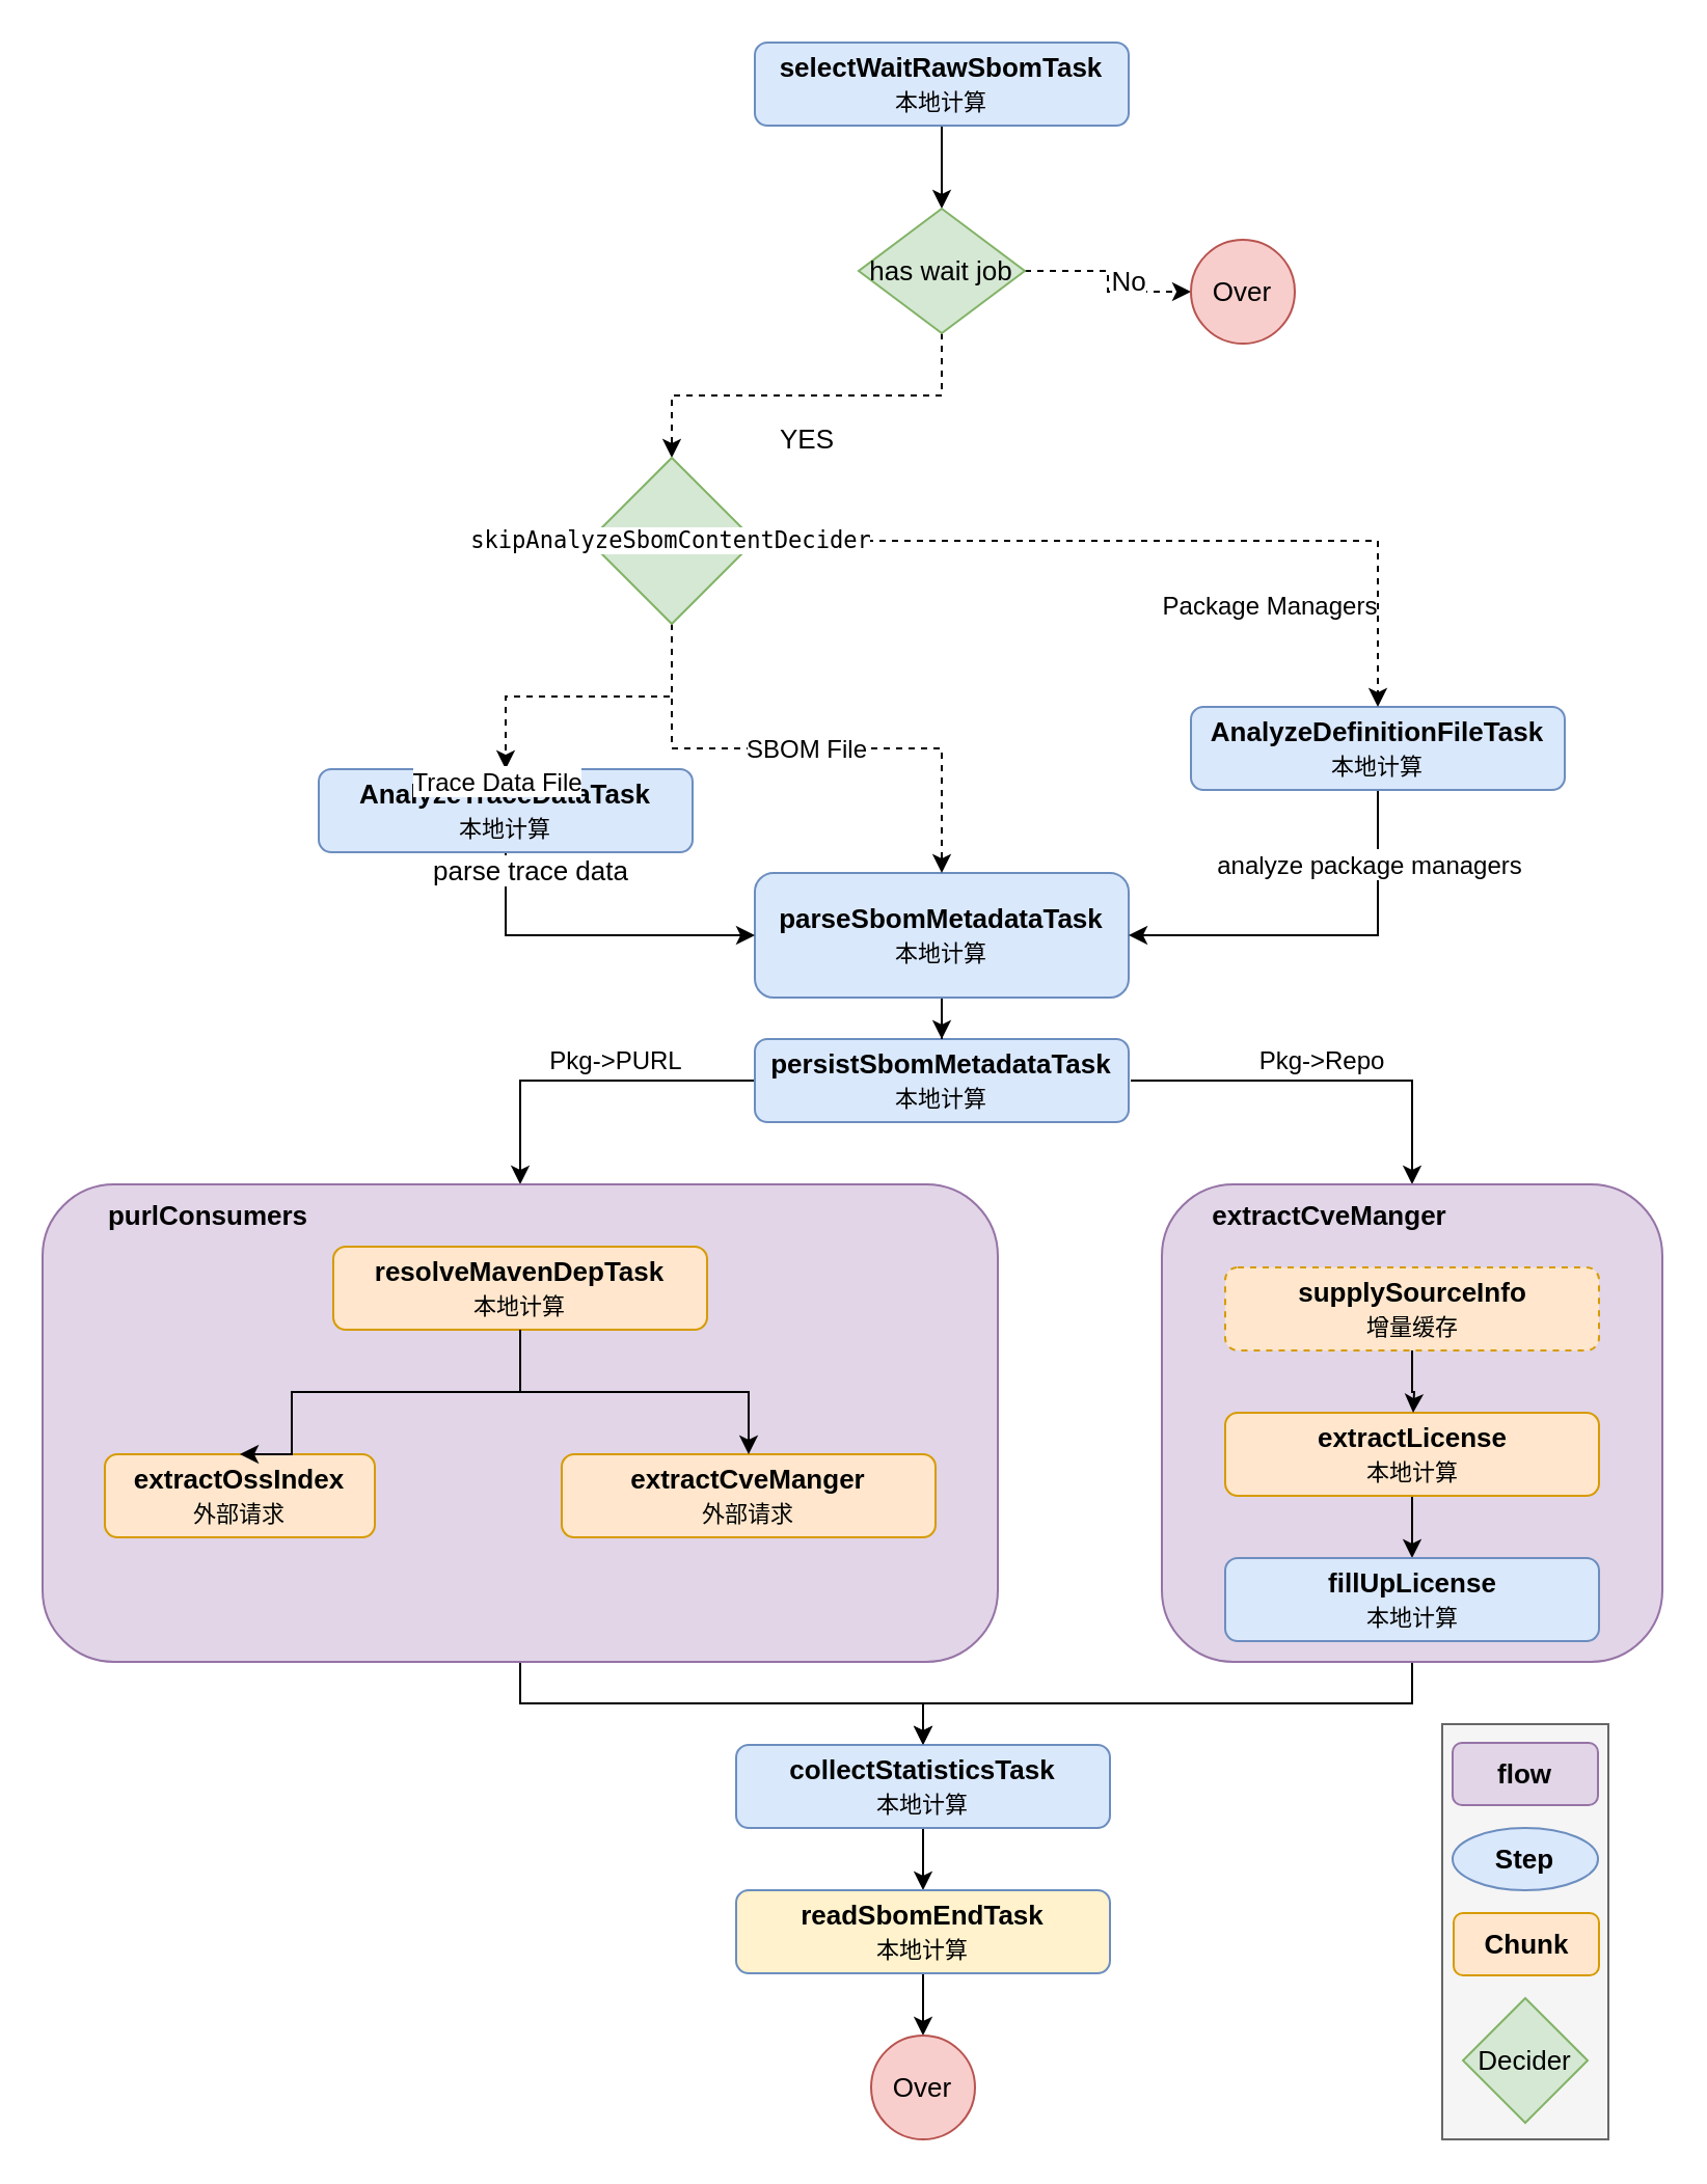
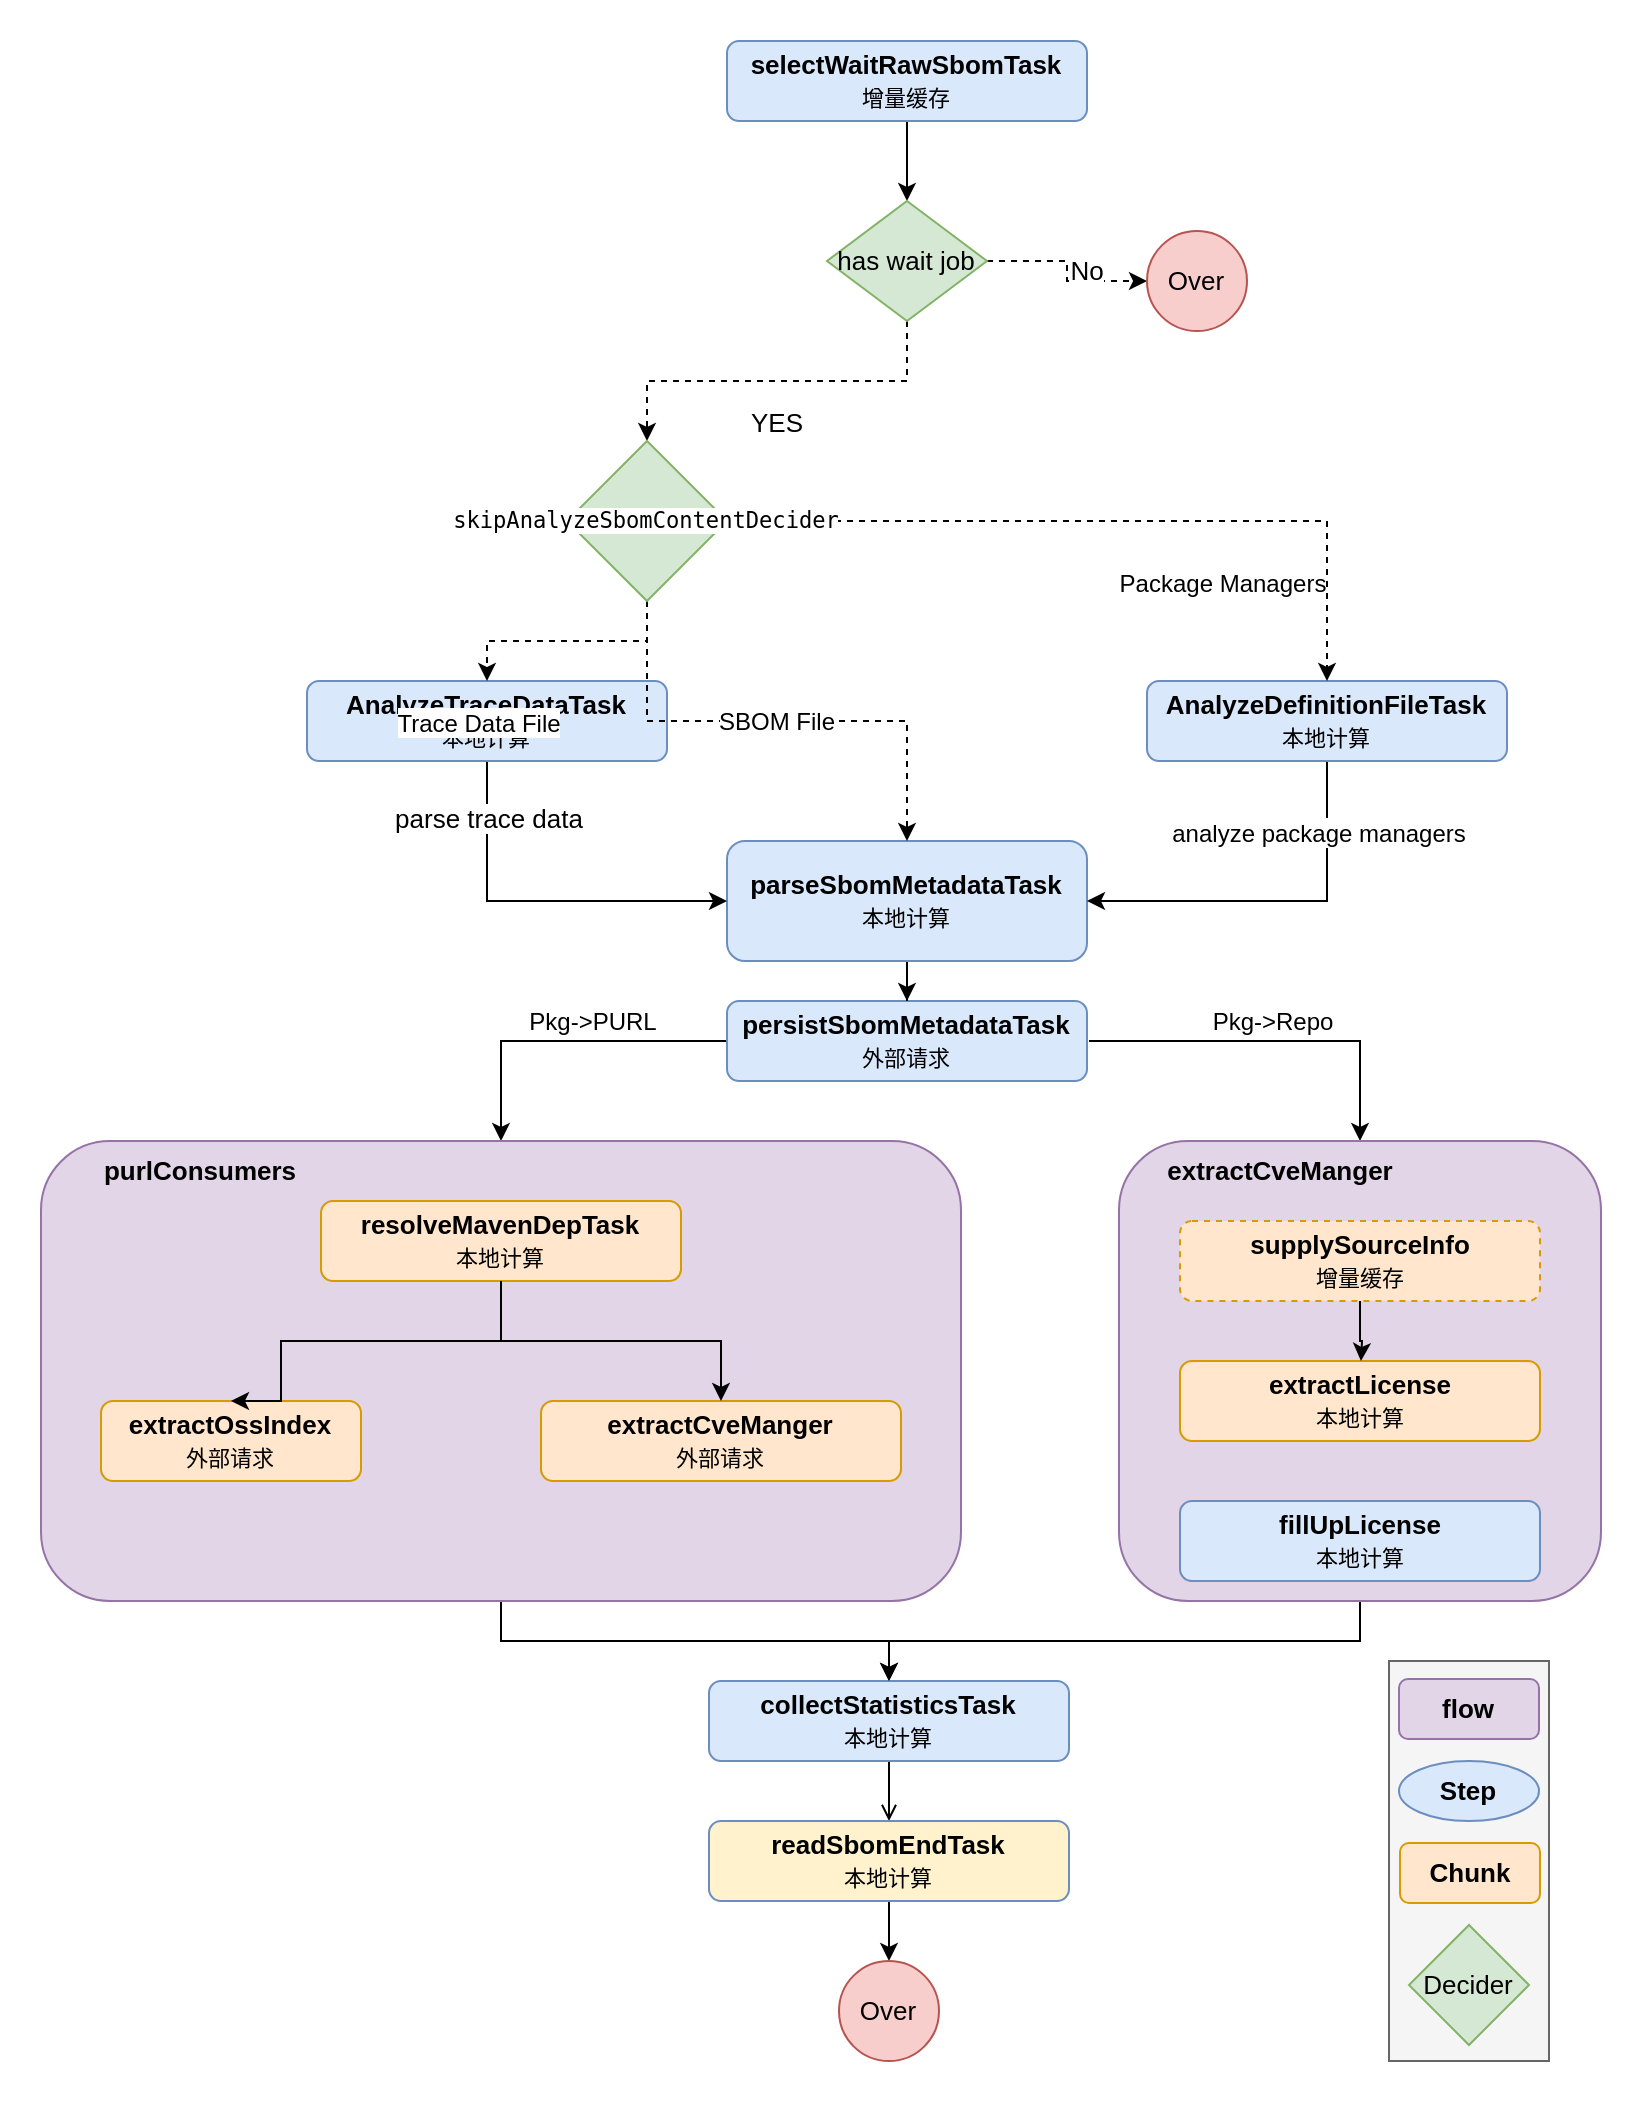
- <mxCell id="3" value="selectWaitRawSbomTask&lt;br&gt;&lt;span style=&quot;font-size: 11px; font-weight: 400;&quot;&gt;本地计算&lt;/span&gt;" style="rounded=1;whiteSpace=wrap;html=1;fillColor=#dae8fc;strokeColor=#6c8ebf;fontSize=13;fontStyle=1" parent="1" vertex="1"><mxGeometry x="363" y="20" width="180" height="40" as="geometry" /></mxCell>
+ <mxCell id="3" value="selectWaitRawSbomTask&lt;br&gt;&lt;span style=&quot;font-size: 11px; font-weight: 400;&quot;&gt;增量缓存&lt;/span&gt;" style="rounded=1;whiteSpace=wrap;html=1;fillColor=#dae8fc;strokeColor=#6c8ebf;fontSize=13;fontStyle=1" parent="1" vertex="1"><mxGeometry x="363" y="20" width="180" height="40" as="geometry" /></mxCell>
- <mxCell id="17" value="AnalyzeTraceDataTask&lt;br&gt;&lt;span style=&quot;font-size: 11px; font-weight: 400;&quot;&gt;本地计算&lt;/span&gt;" style="rounded=1;whiteSpace=wrap;html=1;fillColor=#dae8fc;strokeColor=#6c8ebf;fontSize=13;fontStyle=1" parent="1" vertex="1"><mxGeometry x="153" y="370" width="180" height="40" as="geometry" /></mxCell>
+ <mxCell id="17" value="AnalyzeTraceDataTask&lt;br&gt;&lt;span style=&quot;font-size: 11px; font-weight: 400;&quot;&gt;本地计算&lt;/span&gt;" style="rounded=1;whiteSpace=wrap;html=1;fillColor=#dae8fc;strokeColor=#6c8ebf;fontSize=13;fontStyle=1" parent="1" vertex="1"><mxGeometry x="153" y="340" width="180" height="40" as="geometry" /></mxCell>
- <mxCell id="12" value="persistSbomMetadataTask&lt;br&gt;&lt;span style=&quot;font-size: 11px; font-weight: 400;&quot;&gt;本地计算&lt;/span&gt;" style="rounded=1;whiteSpace=wrap;html=1;fillColor=#dae8fc;strokeColor=#6c8ebf;fontSize=13;fontStyle=1" parent="1" vertex="1"><mxGeometry x="363" y="500" width="180" height="40" as="geometry" /></mxCell>
+ <mxCell id="12" value="persistSbomMetadataTask&lt;br&gt;&lt;span style=&quot;font-size: 11px; font-weight: 400;&quot;&gt;外部请求&lt;/span&gt;" style="rounded=1;whiteSpace=wrap;html=1;fillColor=#dae8fc;strokeColor=#6c8ebf;fontSize=13;fontStyle=1" parent="1" vertex="1"><mxGeometry x="363" y="500" width="180" height="40" as="geometry" /></mxCell>
- <mxCell id="44" value="" style="edgeStyle=orthogonalEdgeStyle;rounded=0;orthogonalLoop=1;jettySize=auto;html=1;fontSize=12;fontColor=#000000;" parent="1" source="45" target="48" edge="1"><mxGeometry relative="1" as="geometry" /></mxCell>
- <mxCell id="37" style="edgeStyle=orthogonalEdgeStyle;rounded=0;orthogonalLoop=1;jettySize=auto;html=1;exitX=0.5;exitY=1;exitDx=0;exitDy=0;entryX=0.5;entryY=0;entryDx=0;entryDy=0;fontSize=12;fontColor=#000000;" parent="1" source="38" target="40" edge="1"><mxGeometry relative="1" as="geometry" /></mxCell>
+ <mxCell id="37" style="edgeStyle=orthogonalEdgeStyle;rounded=0;orthogonalLoop=1;jettySize=auto;html=1;exitX=0.5;exitY=1;exitDx=0;exitDy=0;entryX=0.5;entryY=0;entryDx=0;entryDy=0;fontSize=12;fontColor=#000000;endArrow=open;" parent="1" source="38" target="40" edge="1"><mxGeometry relative="1" as="geometry" /></mxCell>
